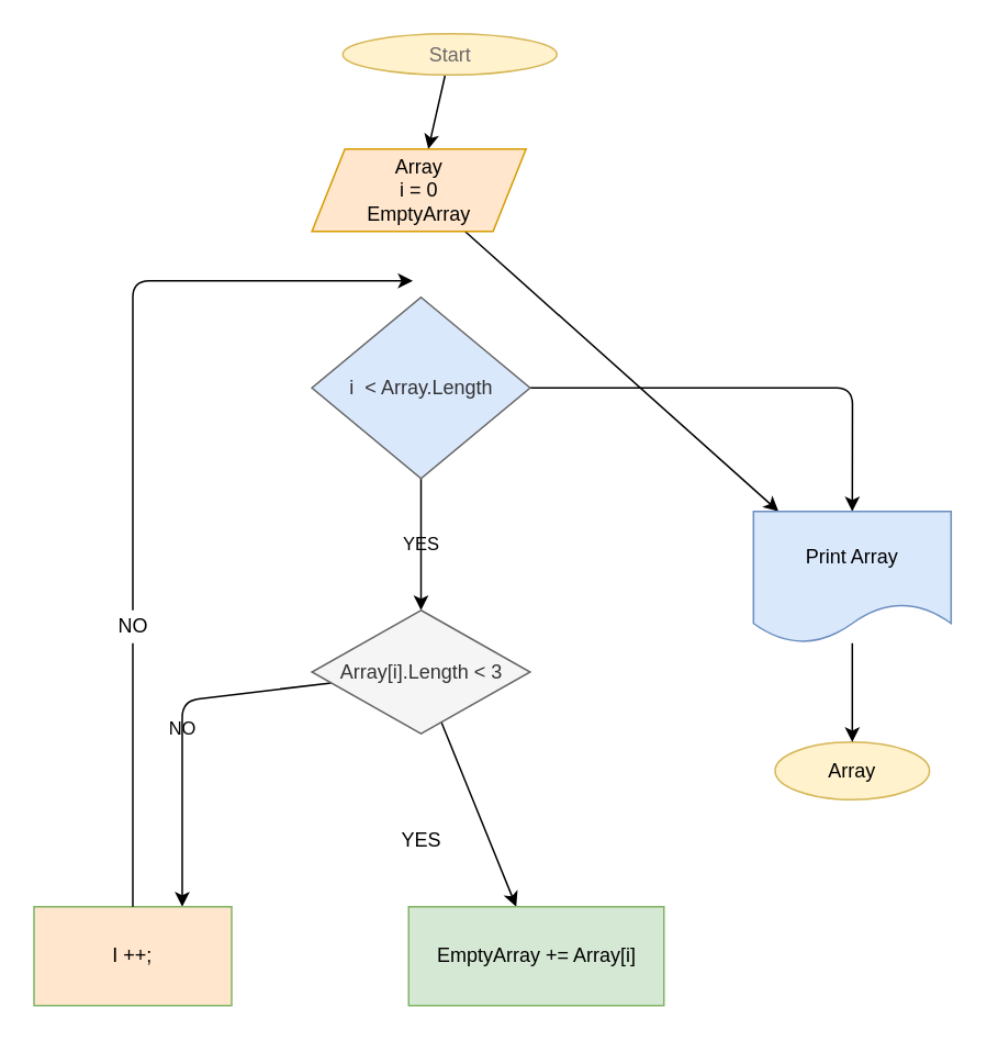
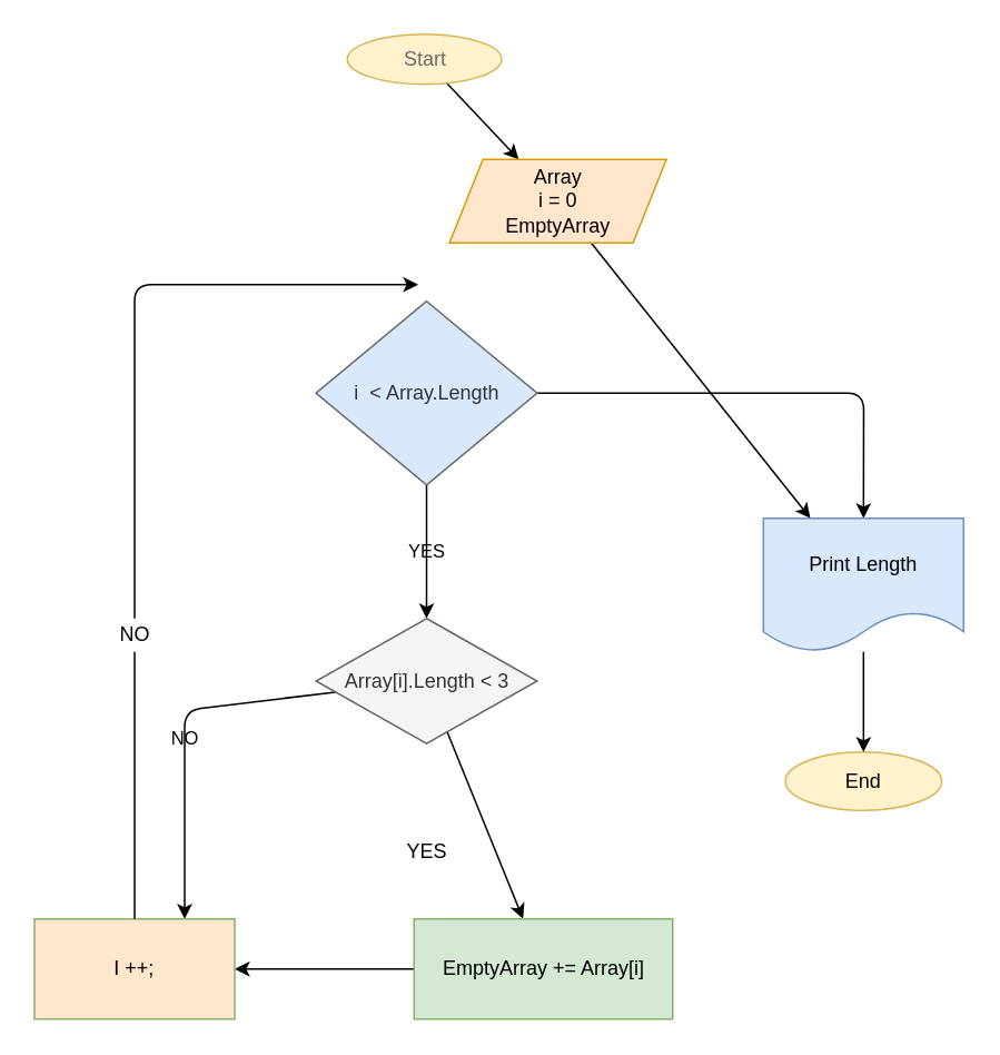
- <mxCell id="3" value="&lt;font color=&quot;#6e696b&quot;&gt;Start&lt;/font&gt;" style="ellipse;whiteSpace=wrap;html=1;fillColor=#fff2cc;strokeColor=#d6b656;" vertex="1" parent="1"><mxGeometry x="207.5" y="20" width="130" height="25" as="geometry" /></mxCell>
+ <mxCell id="3" value="&lt;font color=&quot;#6e696b&quot;&gt;Start&lt;/font&gt;" style="ellipse;whiteSpace=wrap;html=1;fillColor=#fff2cc;strokeColor=#d6b656;" vertex="1" parent="1"><mxGeometry x="207.5" y="20" width="92.5" height="30" as="geometry" /></mxCell>
- <mxCell id="5" value="&lt;font color=&quot;#000000&quot;&gt;Array&lt;br&gt;i = 0&lt;br&gt;EmptyArray&lt;br&gt;&lt;/font&gt;" style="shape=parallelogram;perimeter=parallelogramPerimeter;whiteSpace=wrap;html=1;fixedSize=1;fillColor=#ffe6cc;strokeColor=#d79b00;" vertex="1" parent="1"><mxGeometry x="188.75" y="90" width="130" height="50" as="geometry" /></mxCell>
+ <mxCell id="5" value="&lt;font color=&quot;#000000&quot;&gt;Array&lt;br&gt;i = 0&lt;br&gt;EmptyArray&lt;br&gt;&lt;/font&gt;" style="shape=parallelogram;perimeter=parallelogramPerimeter;whiteSpace=wrap;html=1;fixedSize=1;fillColor=#ffe6cc;strokeColor=#d79b00;" vertex="1" parent="1"><mxGeometry x="268.75" y="95" width="130" height="50" as="geometry" /></mxCell>
- <mxCell id="21" value="&lt;font color=&quot;#000000&quot;&gt;Print Array&lt;/font&gt;" style="shape=document;whiteSpace=wrap;html=1;boundedLbl=1;fillColor=#dae8fc;strokeColor=#6c8ebf;" vertex="1" parent="1"><mxGeometry x="456.88" y="310" width="120" height="80" as="geometry" /></mxCell>
+ <mxCell id="21" value="&lt;font color=&quot;#000000&quot;&gt;Print Length&lt;/font&gt;" style="shape=document;whiteSpace=wrap;html=1;boundedLbl=1;fillColor=#dae8fc;strokeColor=#6c8ebf;" vertex="1" parent="1"><mxGeometry x="456.88" y="310" width="120" height="80" as="geometry" /></mxCell>
- <mxCell id="9" value="&lt;font color=&quot;#000000&quot;&gt;Array&lt;/font&gt;" style="ellipse;whiteSpace=wrap;html=1;fillColor=#fff2cc;strokeColor=#d6b656;" vertex="1" parent="1"><mxGeometry x="470.01" y="450" width="93.75" height="35" as="geometry" /></mxCell>
+ <mxCell id="9" value="&lt;font color=&quot;#000000&quot;&gt;End&lt;/font&gt;" style="ellipse;whiteSpace=wrap;html=1;fillColor=#fff2cc;strokeColor=#d6b656;" vertex="1" parent="1"><mxGeometry x="470.01" y="450" width="93.75" height="35" as="geometry" /></mxCell>
+ <mxCell id="13" value="" style="edgeStyle=none;html=1;labelBackgroundColor=none;fontColor=#000000;strokeColor=#000000;" edge="1" parent="1" source="14" target="17"><mxGeometry relative="1" as="geometry" /></mxCell>
